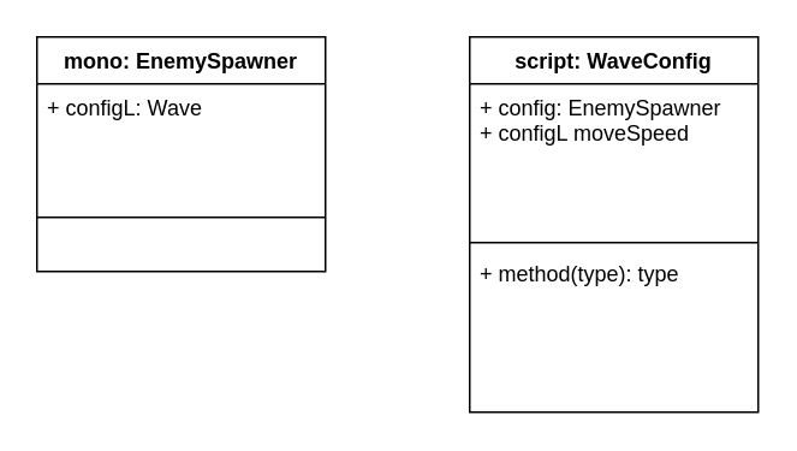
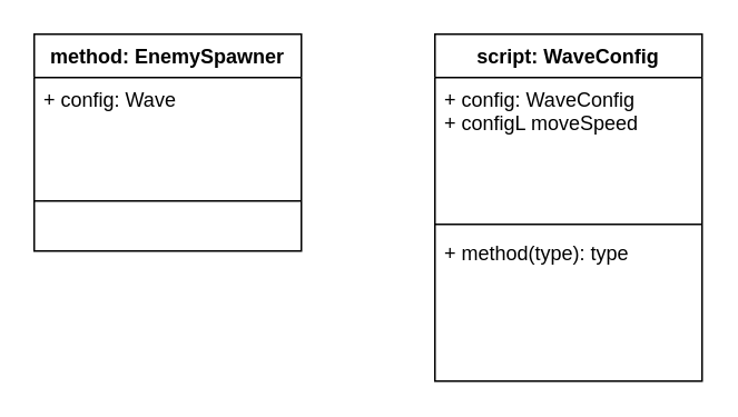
- <mxCell id="2" value="mono: EnemySpawner" style="swimlane;fontStyle=1;align=center;verticalAlign=top;childLayout=stackLayout;horizontal=1;startSize=26;horizontalStack=0;resizeParent=1;resizeParentMax=0;resizeLast=0;collapsible=1;marginBottom=0;" vertex="1" parent="1"><mxGeometry x="20" y="20" width="160" height="130" as="geometry" /></mxCell>
+ <mxCell id="2" value="method: EnemySpawner" style="swimlane;fontStyle=1;align=center;verticalAlign=top;childLayout=stackLayout;horizontal=1;startSize=26;horizontalStack=0;resizeParent=1;resizeParentMax=0;resizeLast=0;collapsible=1;marginBottom=0;" vertex="1" parent="1"><mxGeometry x="20" y="20" width="160" height="130" as="geometry" /></mxCell>
- <mxCell id="3" value="+ configL: Wave" style="text;strokeColor=none;fillColor=none;align=left;verticalAlign=top;spacingLeft=4;spacingRight=4;overflow=hidden;rotatable=0;points=[[0,0.5],[1,0.5]];portConstraint=eastwest;fontStyle=0" vertex="1" parent="2"><mxGeometry y="26" width="160" height="44" as="geometry" /></mxCell>
+ <mxCell id="3" value="+ config: Wave" style="text;strokeColor=none;fillColor=none;align=left;verticalAlign=top;spacingLeft=4;spacingRight=4;overflow=hidden;rotatable=0;points=[[0,0.5],[1,0.5]];portConstraint=eastwest;fontStyle=0" vertex="1" parent="2"><mxGeometry y="26" width="160" height="44" as="geometry" /></mxCell>
- <mxCell id="6" value="+ config: EnemySpawner&#10;+ configL moveSpeed&#10;" style="text;strokeColor=none;fillColor=none;align=left;verticalAlign=top;spacingLeft=4;spacingRight=4;overflow=hidden;rotatable=0;points=[[0,0.5],[1,0.5]];portConstraint=eastwest;fontStyle=0" vertex="1" parent="5"><mxGeometry y="26" width="160" height="84" as="geometry" /></mxCell>
+ <mxCell id="6" value="+ config: WaveConfig&#10;+ configL moveSpeed&#10;" style="text;strokeColor=none;fillColor=none;align=left;verticalAlign=top;spacingLeft=4;spacingRight=4;overflow=hidden;rotatable=0;points=[[0,0.5],[1,0.5]];portConstraint=eastwest;fontStyle=0" vertex="1" parent="5"><mxGeometry y="26" width="160" height="84" as="geometry" /></mxCell>
